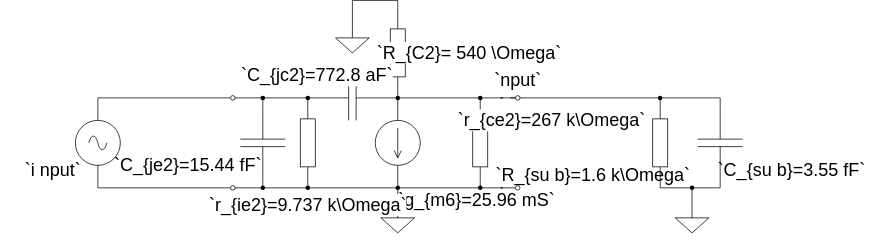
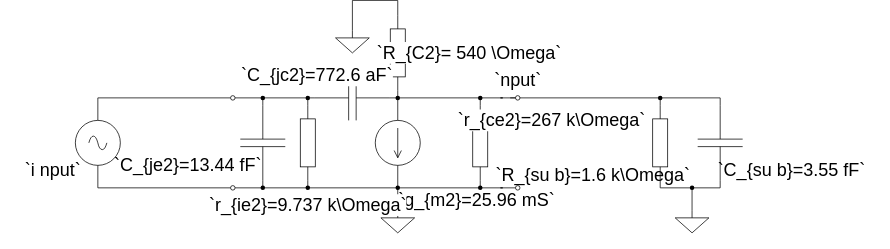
- <mxCell id="50" value="&lt;span style=&quot;font-size: 24px;&quot;&gt;`C_{jc2}=772.8 aF`&lt;/span&gt;" style="text;html=1;align=center;verticalAlign=middle;resizable=0;points=[];autosize=1;strokeColor=none;fillColor=none;fontSize=11;fontFamily=Helvetica;fontColor=default;labelBackgroundColor=default;" parent="1" vertex="1"><mxGeometry x="307" y="80" width="230" height="40" as="geometry" /></mxCell>
+ <mxCell id="50" value="&lt;span style=&quot;font-size: 24px;&quot;&gt;`C_{jc2}=772.6 aF`&lt;/span&gt;" style="text;html=1;align=center;verticalAlign=middle;resizable=0;points=[];autosize=1;strokeColor=none;fillColor=none;fontSize=11;fontFamily=Helvetica;fontColor=default;labelBackgroundColor=default;" parent="1" vertex="1"><mxGeometry x="307" y="80" width="230" height="40" as="geometry" /></mxCell>
- <mxCell id="47" value="&lt;span style=&quot;font-size: 24px;&quot;&gt;`C_{je2}=15.44 fF`&lt;/span&gt;" style="text;html=1;align=center;verticalAlign=middle;resizable=0;points=[];autosize=1;strokeColor=none;fillColor=none;fontSize=11;fontFamily=Helvetica;fontColor=default;labelBackgroundColor=default;" parent="1" vertex="1"><mxGeometry x="140" y="200" width="220" height="40" as="geometry" /></mxCell>
+ <mxCell id="47" value="&lt;span style=&quot;font-size: 24px;&quot;&gt;`C_{je2}=13.44 fF`&lt;/span&gt;" style="text;html=1;align=center;verticalAlign=middle;resizable=0;points=[];autosize=1;strokeColor=none;fillColor=none;fontSize=11;fontFamily=Helvetica;fontColor=default;labelBackgroundColor=default;" parent="1" vertex="1"><mxGeometry x="140" y="200" width="220" height="40" as="geometry" /></mxCell>
- <mxCell id="2" value="&lt;span style=&quot;font-size: 24px;&quot;&gt;`g_{m6}=25.96 mS`&lt;/span&gt;" style="text;html=1;align=center;verticalAlign=middle;resizable=0;points=[];autosize=1;strokeColor=none;fillColor=none;fontSize=11;fontFamily=Helvetica;fontColor=default;labelBackgroundColor=default;" parent="1" vertex="1"><mxGeometry x="520" y="247" width="230" height="40" as="geometry" /></mxCell>
+ <mxCell id="2" value="&lt;span style=&quot;font-size: 24px;&quot;&gt;`g_{m2}=25.96 mS`&lt;/span&gt;" style="text;html=1;align=center;verticalAlign=middle;resizable=0;points=[];autosize=1;strokeColor=none;fillColor=none;fontSize=11;fontFamily=Helvetica;fontColor=default;labelBackgroundColor=default;" parent="1" vertex="1"><mxGeometry x="520" y="247" width="230" height="40" as="geometry" /></mxCell>
